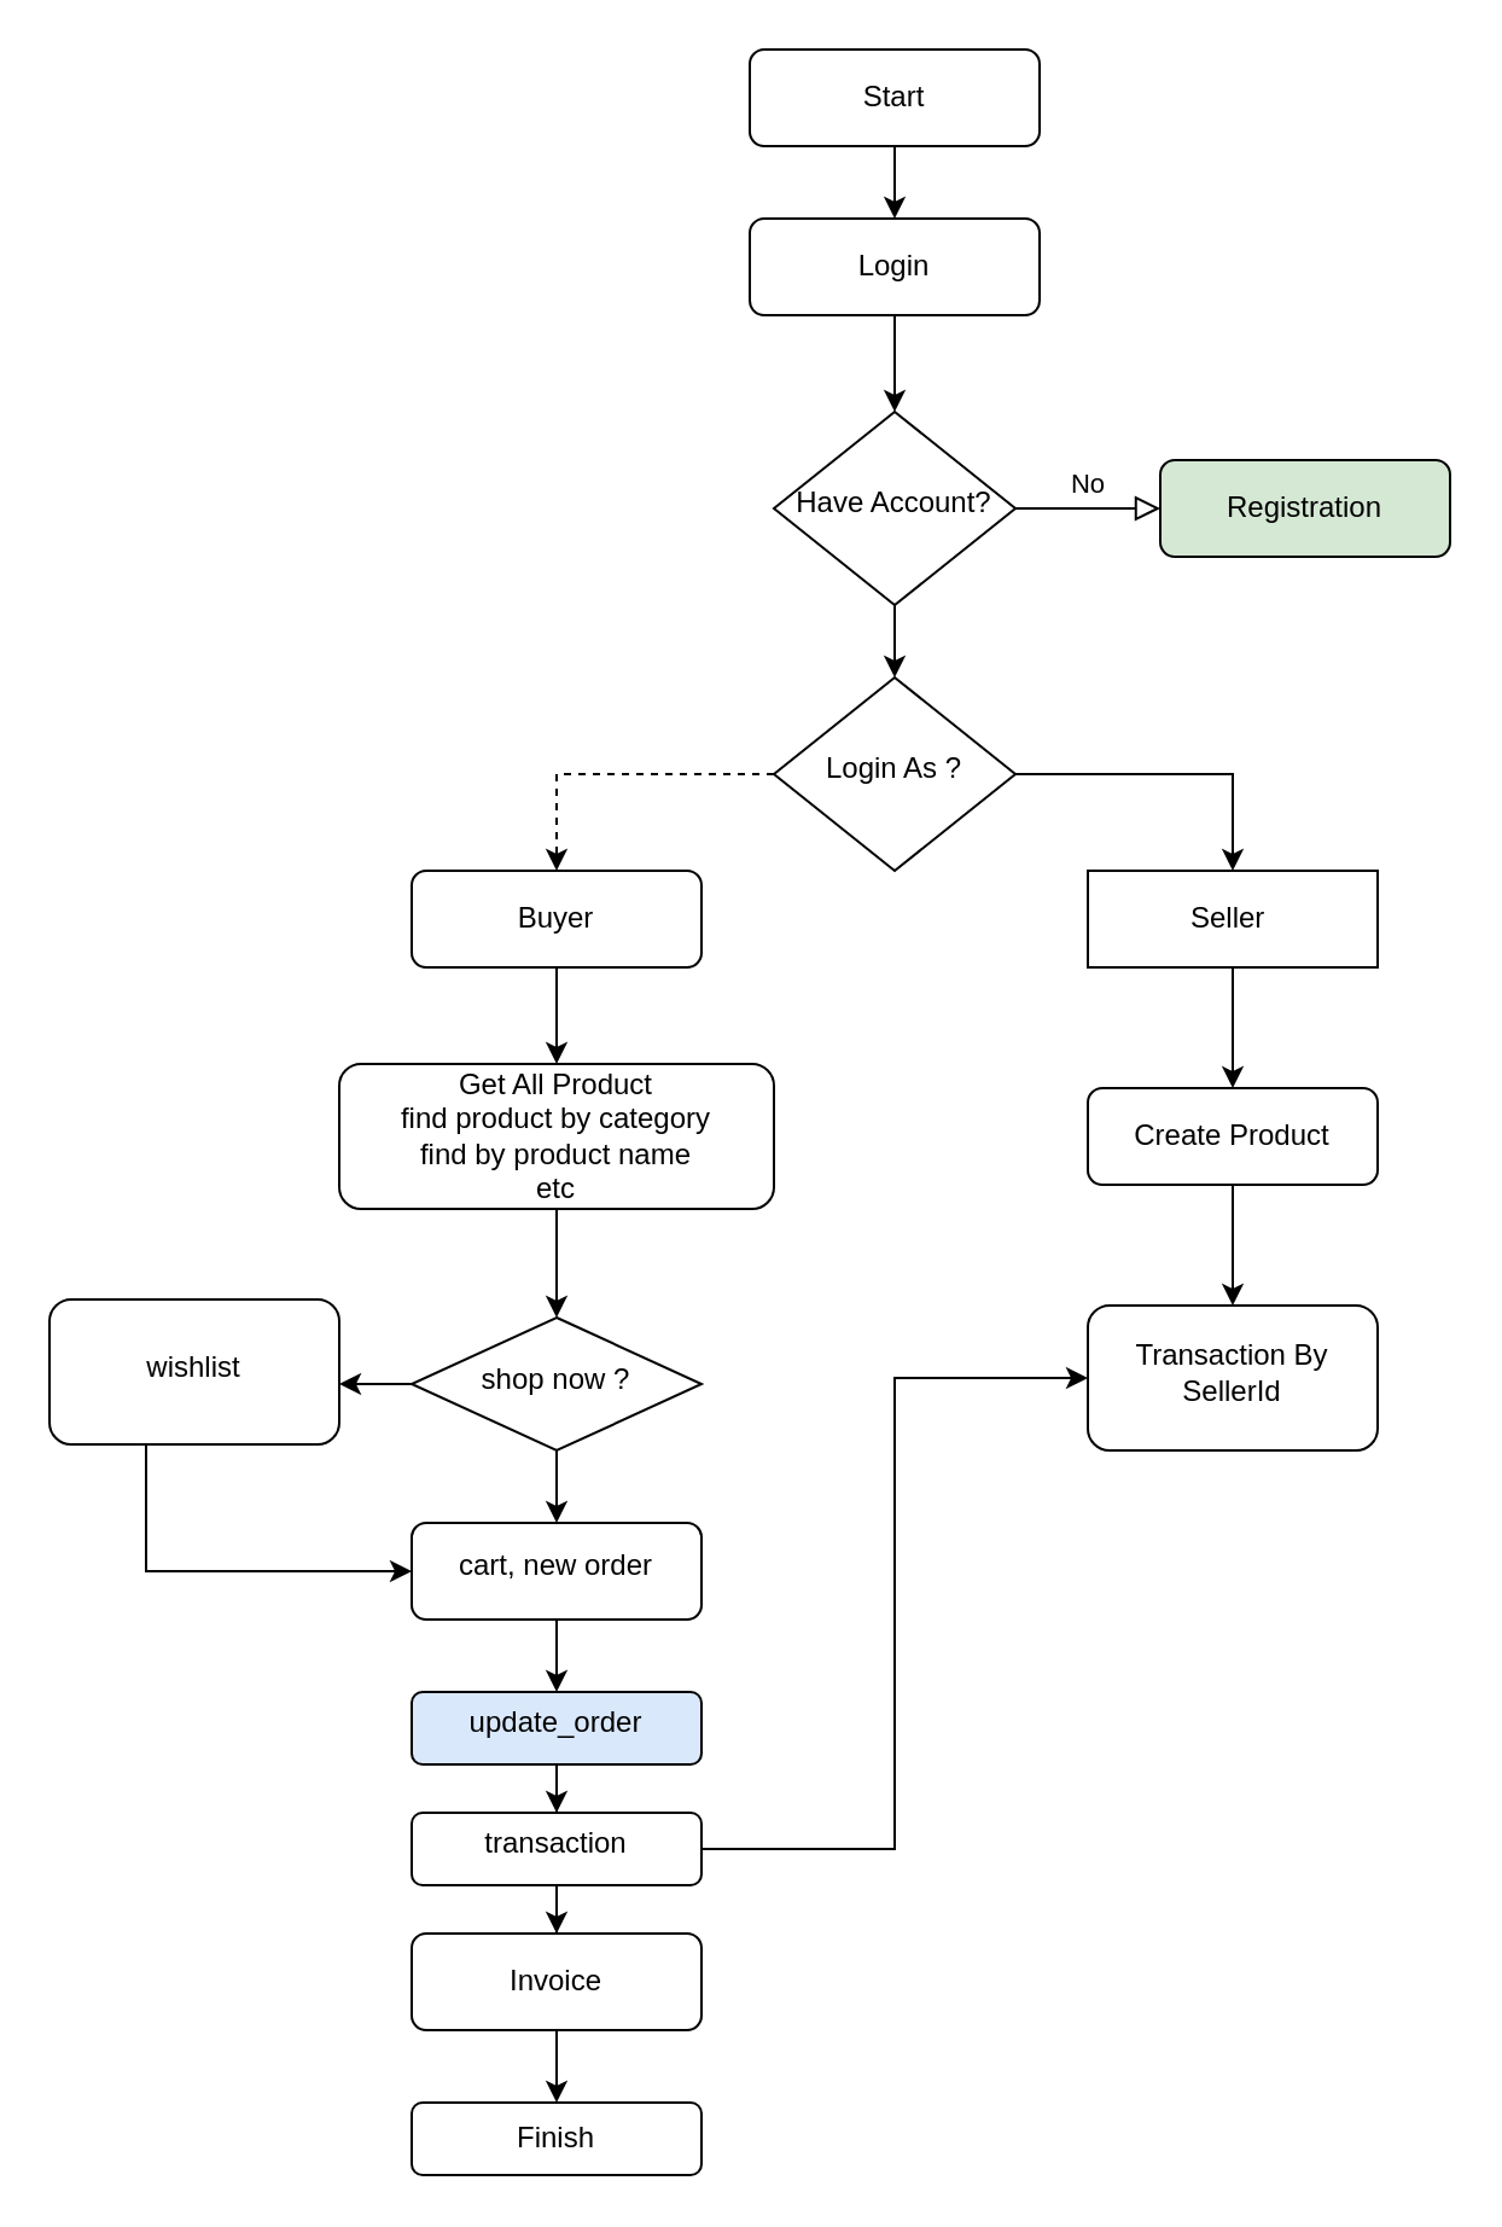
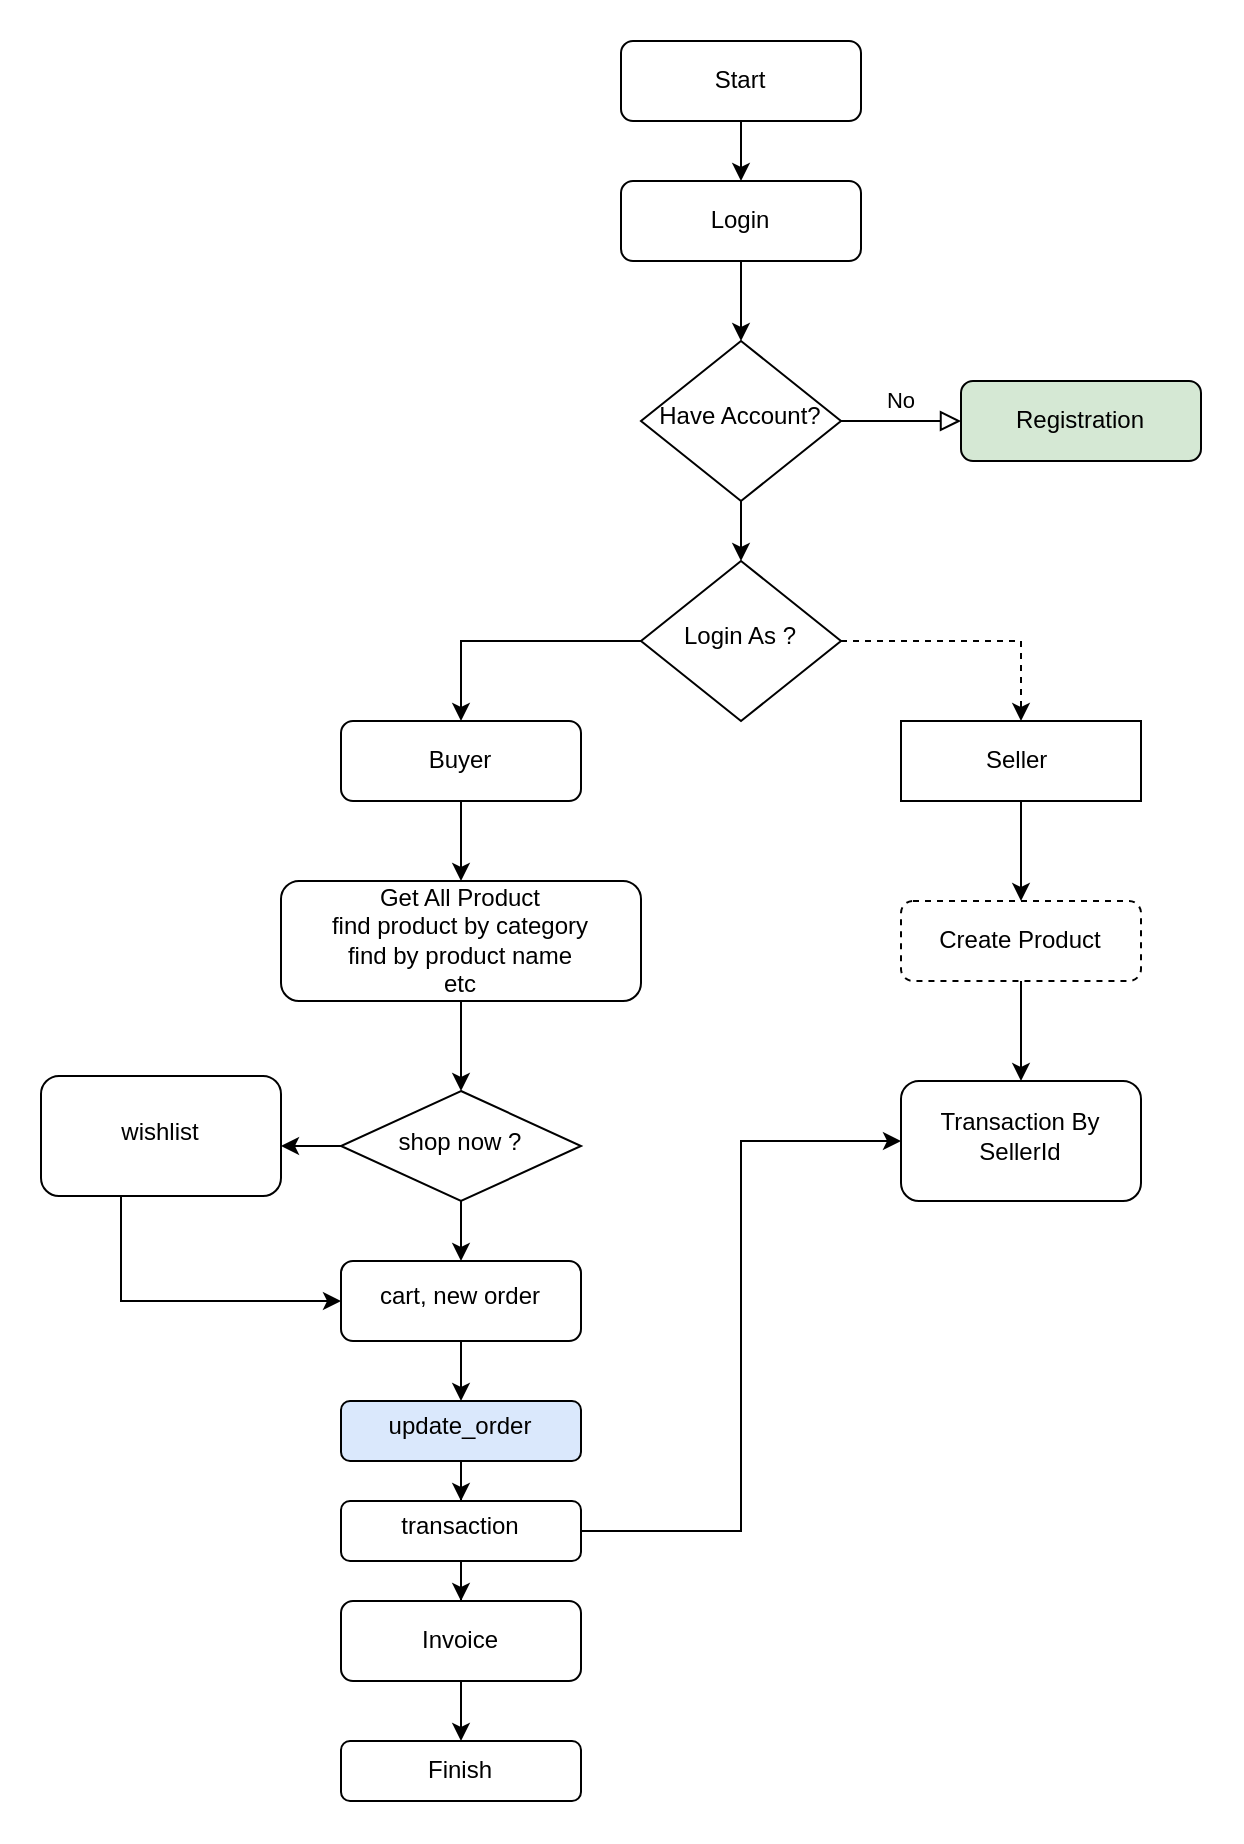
- <mxCell id="15" style="edgeStyle=orthogonalEdgeStyle;rounded=0;orthogonalLoop=1;jettySize=auto;html=1;entryX=0.5;entryY=0;entryDx=0;entryDy=0;dashed=1;" parent="1" source="16" target="11" edge="1"><mxGeometry relative="1" as="geometry" /></mxCell>
+ <mxCell id="15" style="edgeStyle=orthogonalEdgeStyle;rounded=0;orthogonalLoop=1;jettySize=auto;html=1;entryX=0.5;entryY=0;entryDx=0;entryDy=0;" parent="1" source="16" target="11" edge="1"><mxGeometry relative="1" as="geometry" /></mxCell>
- <mxCell id="14" style="edgeStyle=orthogonalEdgeStyle;rounded=0;orthogonalLoop=1;jettySize=auto;html=1;entryX=0.5;entryY=0;entryDx=0;entryDy=0;" parent="1" source="16" target="9" edge="1"><mxGeometry relative="1" as="geometry" /></mxCell>
+ <mxCell id="14" style="edgeStyle=orthogonalEdgeStyle;rounded=0;orthogonalLoop=1;jettySize=auto;html=1;entryX=0.5;entryY=0;entryDx=0;entryDy=0;dashed=1;" parent="1" source="16" target="9" edge="1"><mxGeometry relative="1" as="geometry" /></mxCell>
- <mxCell id="18" value="Create Product" style="rounded=1;whiteSpace=wrap;html=1;glass=0;strokeWidth=1;shadow=0;" parent="1" vertex="1"><mxGeometry x="450" y="450" width="120" height="40" as="geometry" /></mxCell>
+ <mxCell id="18" value="Create Product" style="rounded=1;whiteSpace=wrap;html=1;glass=0;strokeWidth=1;shadow=0;dashed=1;" parent="1" vertex="1"><mxGeometry x="450" y="450" width="120" height="40" as="geometry" /></mxCell>
